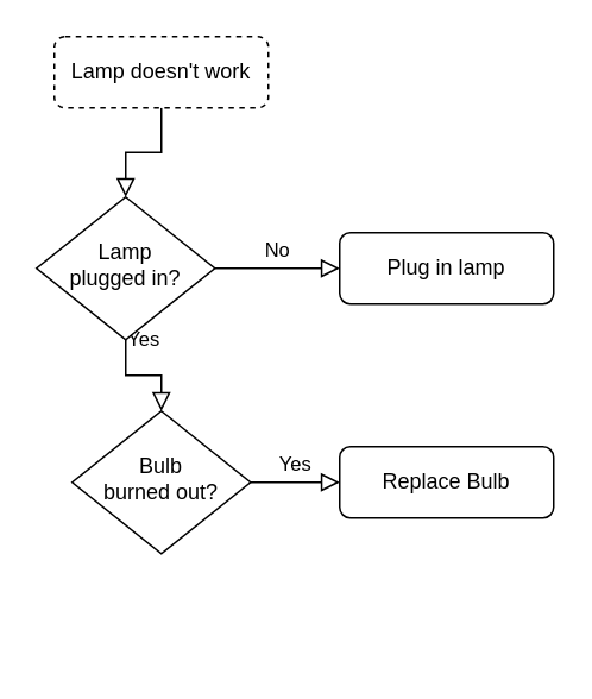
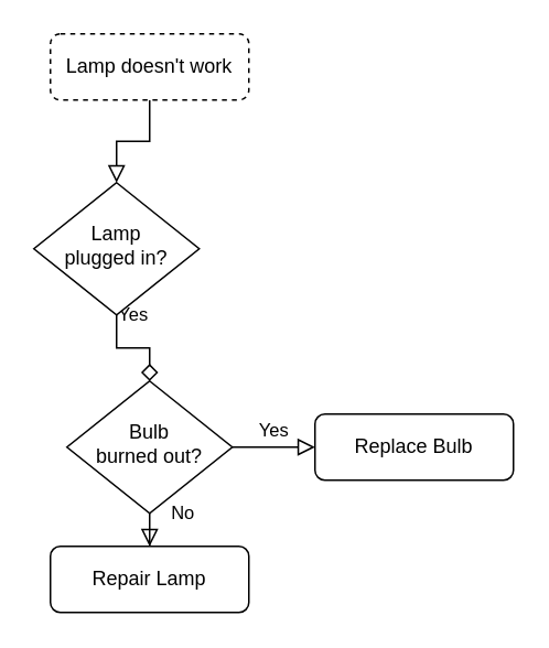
- <mxCell id="5" value="No" style="edgeStyle=orthogonalEdgeStyle;rounded=0;html=1;jettySize=auto;orthogonalLoop=1;fontSize=11;endArrow=block;endFill=0;endSize=8;strokeWidth=1;shadow=0;labelBackgroundColor=none;" edge="1" parent="1" source="6" target="7"><mxGeometry y="10" relative="1" as="geometry"><mxPoint as="offset" /></mxGeometry></mxCell>
- <mxCell id="7" value="Plug in lamp" style="rounded=1;whiteSpace=wrap;html=1;fontSize=12;glass=0;strokeWidth=1;shadow=0;" vertex="1" parent="1"><mxGeometry x="190" y="130" width="120" height="40" as="geometry" /></mxCell>
- <mxCell id="4" value="Yes" style="rounded=0;html=1;jettySize=auto;orthogonalLoop=1;fontSize=11;endArrow=block;endFill=0;endSize=8;strokeWidth=1;shadow=0;labelBackgroundColor=none;edgeStyle=orthogonalEdgeStyle;" edge="1" parent="1" source="6" target="10"><mxGeometry y="20" relative="1" as="geometry"><mxPoint as="offset" /></mxGeometry></mxCell>
+ <mxCell id="4" value="Yes" style="rounded=0;html=1;jettySize=auto;orthogonalLoop=1;fontSize=11;endArrow=diamond;endFill=0;endSize=8;strokeWidth=1;shadow=0;labelBackgroundColor=none;edgeStyle=orthogonalEdgeStyle;" edge="1" parent="1" source="6" target="10"><mxGeometry y="20" relative="1" as="geometry"><mxPoint as="offset" /></mxGeometry></mxCell>
+ <mxCell id="8" value="No" style="rounded=0;html=1;jettySize=auto;orthogonalLoop=1;fontSize=11;endArrow=block;endFill=0;endSize=8;strokeWidth=1;shadow=0;labelBackgroundColor=none;edgeStyle=orthogonalEdgeStyle;" edge="1" parent="1" source="10" target="11"><mxGeometry x="0.333" y="20" relative="1" as="geometry"><mxPoint as="offset" /></mxGeometry></mxCell>
+ <mxCell id="11" value="Repair Lamp" style="rounded=1;whiteSpace=wrap;html=1;fontSize=12;glass=0;strokeWidth=1;shadow=0;" vertex="1" parent="1"><mxGeometry x="30" y="330" width="120" height="40" as="geometry" /></mxCell>
